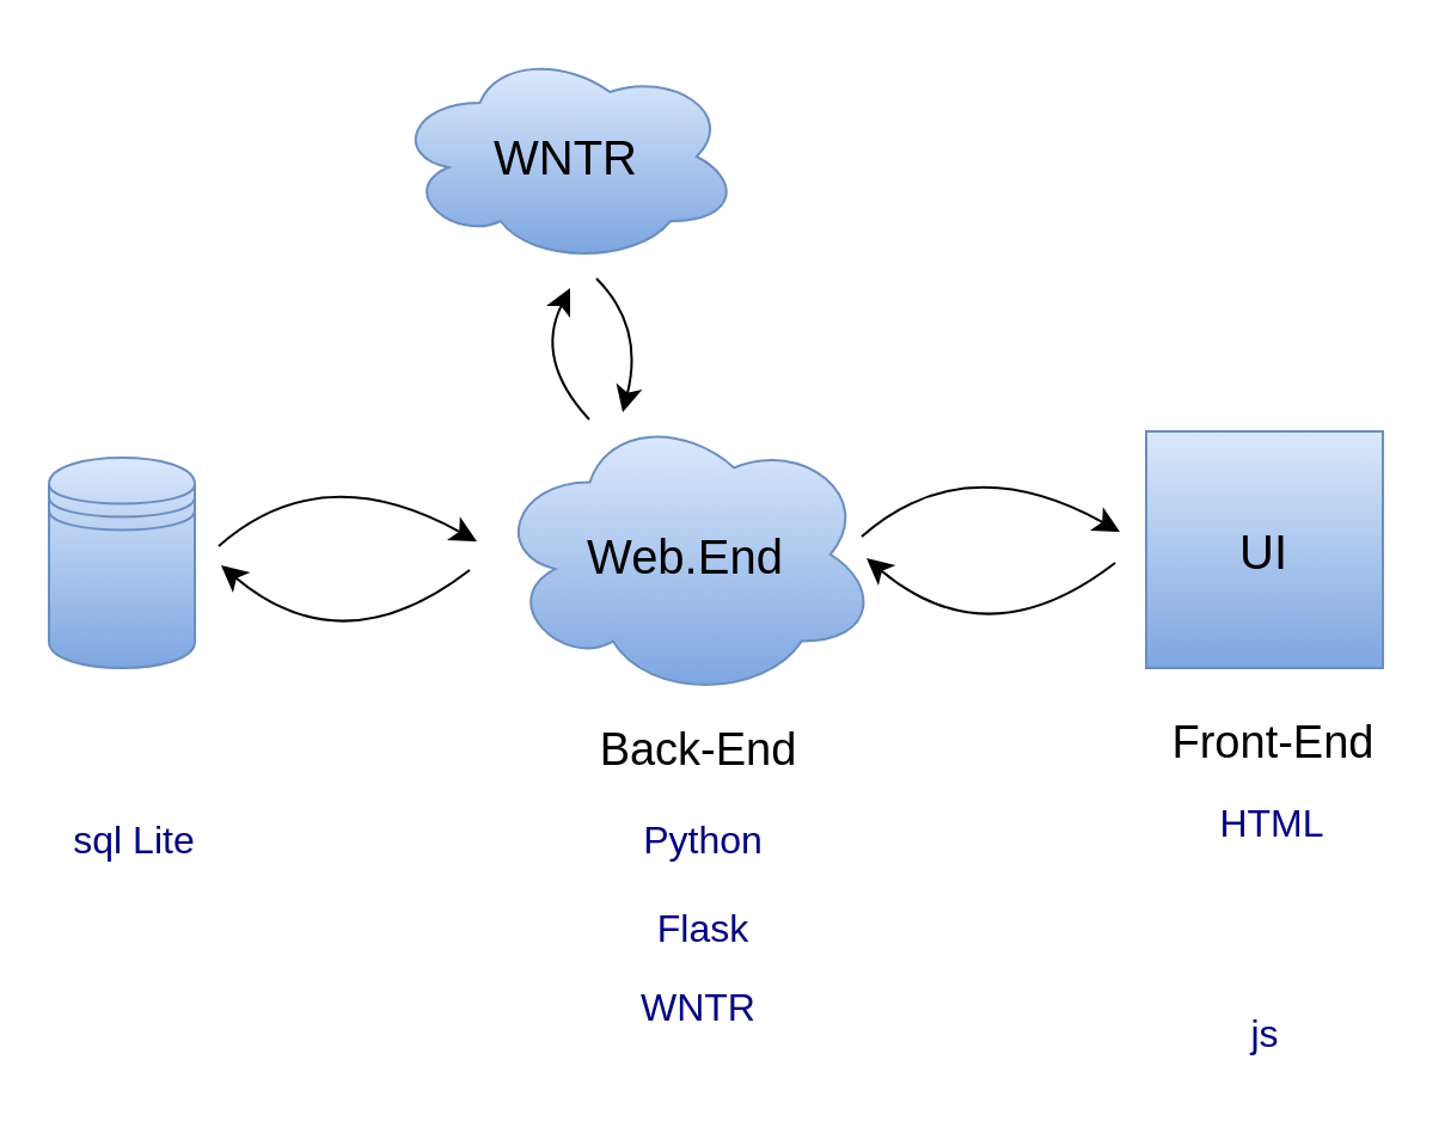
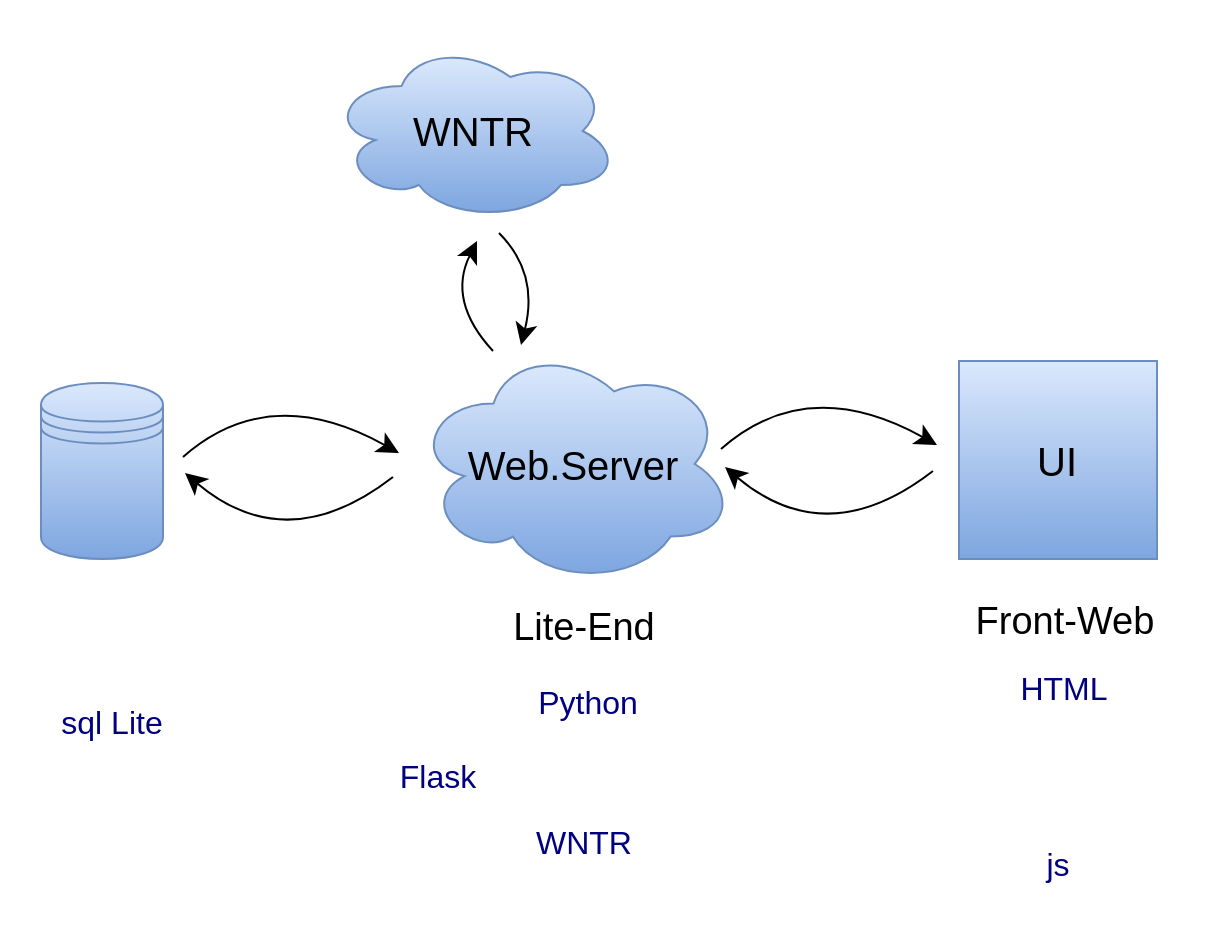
- <mxCell id="6" value="Web.End" style="ellipse;shape=cloud;whiteSpace=wrap;html=1;fillColor=#dae8fc;gradientColor=#7ea6e0;strokeColor=#6c8ebf;fontSize=20;" vertex="1" parent="1"><mxGeometry x="206" y="171" width="161" height="121" as="geometry" /></mxCell>
+ <mxCell id="6" value="Web.Server" style="ellipse;shape=cloud;whiteSpace=wrap;html=1;fillColor=#dae8fc;gradientColor=#7ea6e0;strokeColor=#6c8ebf;fontSize=20;" vertex="1" parent="1"><mxGeometry x="206" y="171" width="161" height="121" as="geometry" /></mxCell>
- <mxCell id="14" value="Front-End" style="text;html=1;align=center;verticalAlign=middle;whiteSpace=wrap;rounded=0;fontSize=19;" vertex="1" parent="1"><mxGeometry x="479.5" y="296" width="105" height="30" as="geometry" /></mxCell>
+ <mxCell id="14" value="Front-Web" style="text;html=1;align=center;verticalAlign=middle;whiteSpace=wrap;rounded=0;fontSize=19;" vertex="1" parent="1"><mxGeometry x="479.5" y="296" width="105" height="30" as="geometry" /></mxCell>
- <mxCell id="9" value="Back-End" style="text;html=1;align=center;verticalAlign=middle;whiteSpace=wrap;rounded=0;fontSize=19;" vertex="1" parent="1"><mxGeometry x="249" y="299" width="86" height="30" as="geometry" /></mxCell>
+ <mxCell id="9" value="Lite-End" style="text;html=1;align=center;verticalAlign=middle;whiteSpace=wrap;rounded=0;fontSize=19;" vertex="1" parent="1"><mxGeometry x="249" y="299" width="86" height="30" as="geometry" /></mxCell>
- <mxCell id="3" value="sql Lite" style="text;html=1;align=center;verticalAlign=middle;whiteSpace=wrap;rounded=0;fontSize=16;fontColor=#000080;" vertex="1" parent="1"><mxGeometry x="26" y="336" width="60" height="30" as="geometry" /></mxCell>
+ <mxCell id="3" value="sql Lite" style="text;html=1;align=center;verticalAlign=middle;whiteSpace=wrap;rounded=0;fontSize=16;fontColor=#000080;" vertex="1" parent="1"><mxGeometry x="26" y="346" width="60" height="30" as="geometry" /></mxCell>
- <mxCell id="11" value="Flask" style="text;html=1;align=center;verticalAlign=middle;whiteSpace=wrap;rounded=0;fontSize=16;fontColor=#000080;" vertex="1" parent="1"><mxGeometry x="264" y="373" width="60" height="30" as="geometry" /></mxCell>
+ <mxCell id="11" value="Flask" style="text;html=1;align=center;verticalAlign=middle;whiteSpace=wrap;rounded=0;fontSize=16;fontColor=#000080;" vertex="1" parent="1"><mxGeometry x="189" y="373" width="60" height="30" as="geometry" /></mxCell>
